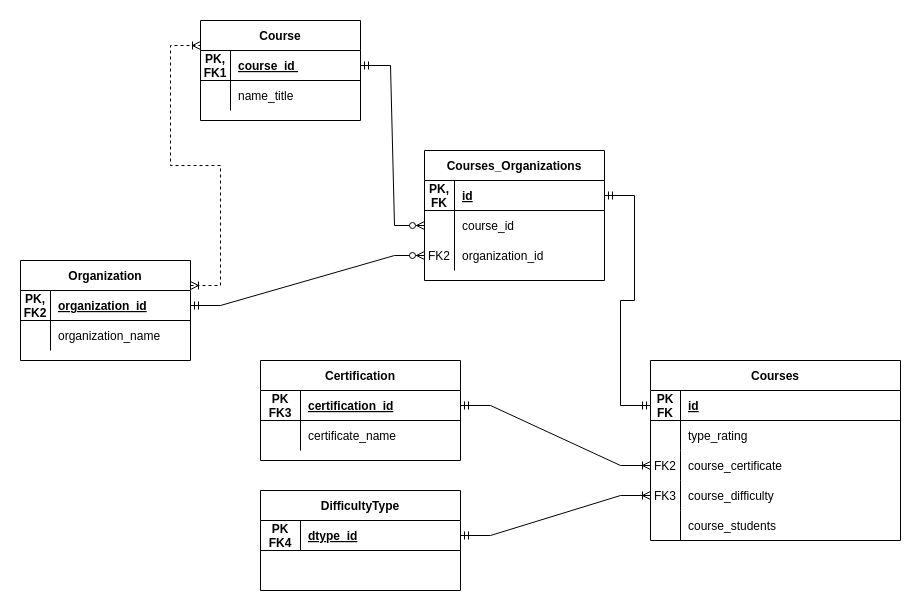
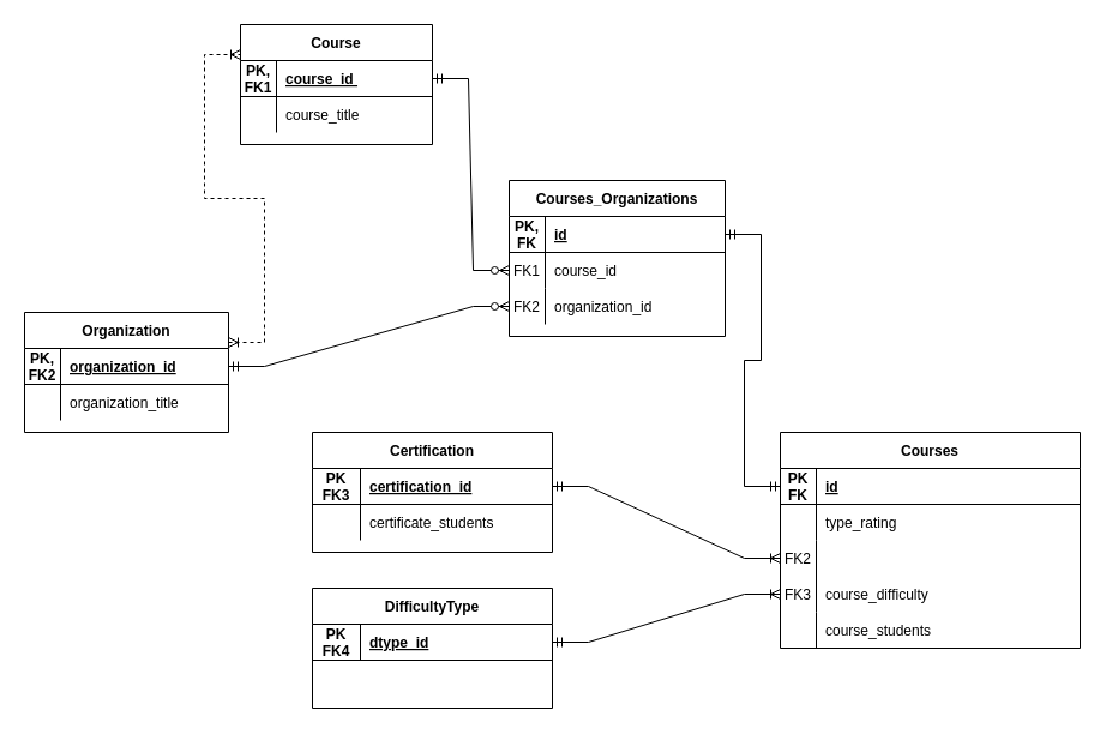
- <mxCell id="24" value="name_title" style="shape=partialRectangle;overflow=hidden;connectable=0;fillColor=none;top=0;left=0;bottom=0;right=0;align=left;spacingLeft=6;" vertex="1" parent="22"><mxGeometry x="30" width="130" height="30" as="geometry"><mxRectangle width="130" height="30" as="alternateBounds" /></mxGeometry></mxCell>
+ <mxCell id="24" value="course_title" style="shape=partialRectangle;overflow=hidden;connectable=0;fillColor=none;top=0;left=0;bottom=0;right=0;align=left;spacingLeft=6;" vertex="1" parent="22"><mxGeometry x="30" width="130" height="30" as="geometry"><mxRectangle width="130" height="30" as="alternateBounds" /></mxGeometry></mxCell>
+ <mxCell id="50" value="FK1" style="shape=partialRectangle;connectable=0;fillColor=none;top=0;left=0;bottom=0;right=0;editable=1;overflow=hidden;" vertex="1" parent="49"><mxGeometry width="30" height="30" as="geometry"><mxRectangle width="30" height="30" as="alternateBounds" /></mxGeometry></mxCell>
- <mxCell id="31" value="organization_name" style="shape=partialRectangle;overflow=hidden;connectable=0;fillColor=none;top=0;left=0;bottom=0;right=0;align=left;spacingLeft=6;" vertex="1" parent="29"><mxGeometry x="30" width="140" height="30" as="geometry"><mxRectangle width="140" height="30" as="alternateBounds" /></mxGeometry></mxCell>
+ <mxCell id="31" value="organization_title" style="shape=partialRectangle;overflow=hidden;connectable=0;fillColor=none;top=0;left=0;bottom=0;right=0;align=left;spacingLeft=6;" vertex="1" parent="29"><mxGeometry x="30" width="140" height="30" as="geometry"><mxRectangle width="140" height="30" as="alternateBounds" /></mxGeometry></mxCell>
- <mxCell id="38" value="certificate_name" style="shape=partialRectangle;connectable=0;fillColor=none;top=0;left=0;bottom=0;right=0;align=left;spacingLeft=6;overflow=hidden;" vertex="1" parent="36"><mxGeometry x="40" width="160" height="30" as="geometry"><mxRectangle width="160" height="30" as="alternateBounds" /></mxGeometry></mxCell>
+ <mxCell id="38" value="certificate_students" style="shape=partialRectangle;connectable=0;fillColor=none;top=0;left=0;bottom=0;right=0;align=left;spacingLeft=6;overflow=hidden;" vertex="1" parent="36"><mxGeometry x="40" width="160" height="30" as="geometry"><mxRectangle width="160" height="30" as="alternateBounds" /></mxGeometry></mxCell>
- <mxCell id="11" value="course_certificate" style="shape=partialRectangle;connectable=0;fillColor=none;top=0;left=0;bottom=0;right=0;align=left;spacingLeft=6;overflow=hidden;" parent="9" vertex="1"><mxGeometry x="30" width="220" height="30" as="geometry"><mxRectangle width="220" height="30" as="alternateBounds" /></mxGeometry></mxCell>
